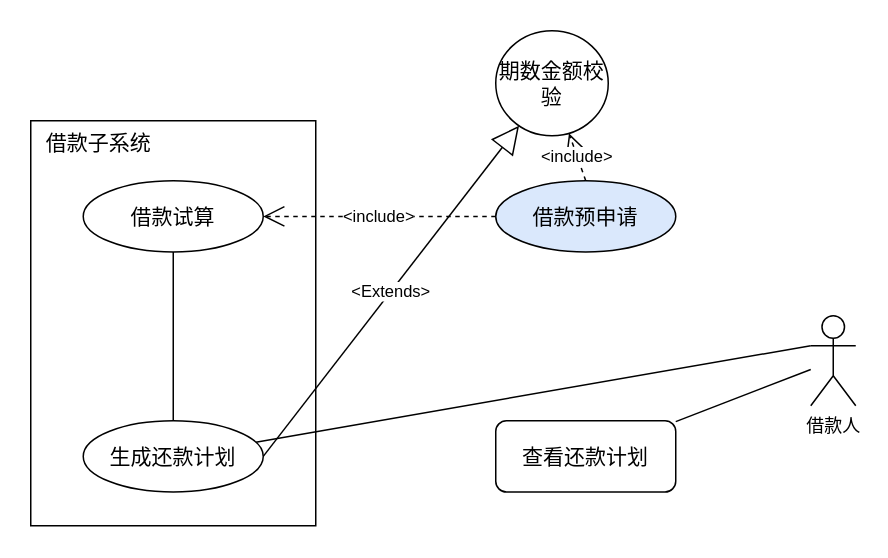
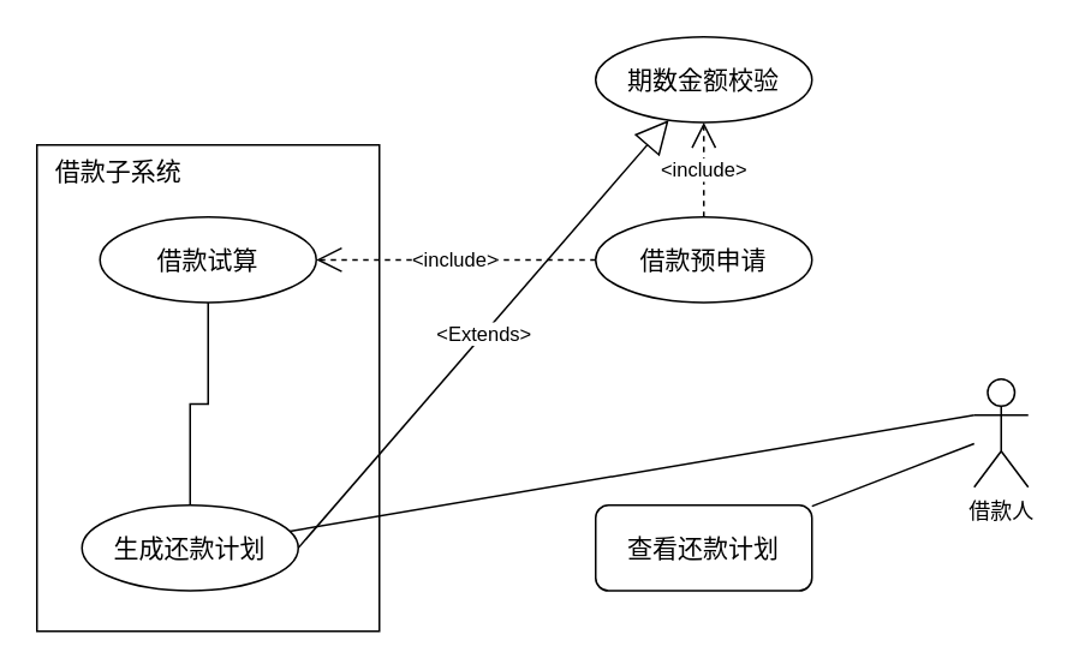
- <mxCell id="15" value="&lt;span style=&quot;font-size: 14px;&quot;&gt;期数金额校验&lt;/span&gt;" style="ellipse;whiteSpace=wrap;html=1;" parent="1" vertex="1"><mxGeometry x="330" y="20" width="75" height="70" as="geometry" /></mxCell>
+ <mxCell id="15" value="&lt;span style=&quot;font-size: 14px;&quot;&gt;期数金额校验&lt;/span&gt;" style="ellipse;whiteSpace=wrap;html=1;" parent="1" vertex="1"><mxGeometry x="330" y="20" width="120" height="47.5" as="geometry" /></mxCell>
- <mxCell id="11" value="&lt;span style=&quot;font-size: 14px;&quot;&gt;借款预申请&lt;/span&gt;" style="ellipse;whiteSpace=wrap;html=1;fillColor=#dae8fc;" parent="1" vertex="1"><mxGeometry x="330" y="120" width="120" height="47.5" as="geometry" /></mxCell>
+ <mxCell id="11" value="&lt;span style=&quot;font-size: 14px;&quot;&gt;借款预申请&lt;/span&gt;" style="ellipse;whiteSpace=wrap;html=1;" parent="1" vertex="1"><mxGeometry x="330" y="120" width="120" height="47.5" as="geometry" /></mxCell>
- <mxCell id="6" value="&lt;span style=&quot;font-size: 14px;&quot;&gt;生成还款计划&lt;/span&gt;" style="ellipse;whiteSpace=wrap;html=1;" parent="1" vertex="1"><mxGeometry x="55" y="280" width="120" height="47.5" as="geometry" /></mxCell>
+ <mxCell id="6" value="&lt;span style=&quot;font-size: 14px;&quot;&gt;生成还款计划&lt;/span&gt;" style="ellipse;whiteSpace=wrap;html=1;" parent="1" vertex="1"><mxGeometry x="45" y="280" width="120" height="47.5" as="geometry" /></mxCell>
